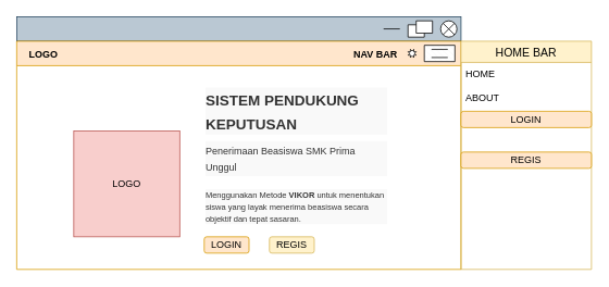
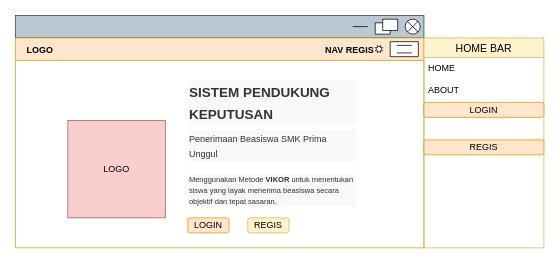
- <mxCell id="3" value="    LOGO                                                                                                             NAV BAR" style="swimlane;align=left;startSize=30;fillColor=#ffe6cc;strokeColor=#d79b00;" parent="1" vertex="1"><mxGeometry x="20" y="50" width="545" height="280" as="geometry" /></mxCell>
+ <mxCell id="3" value="    LOGO                                                                                                             NAV REGIS" style="swimlane;align=left;startSize=30;fillColor=#ffe6cc;strokeColor=#d79b00;" parent="1" vertex="1"><mxGeometry x="20" y="50" width="545" height="280" as="geometry" /></mxCell>
